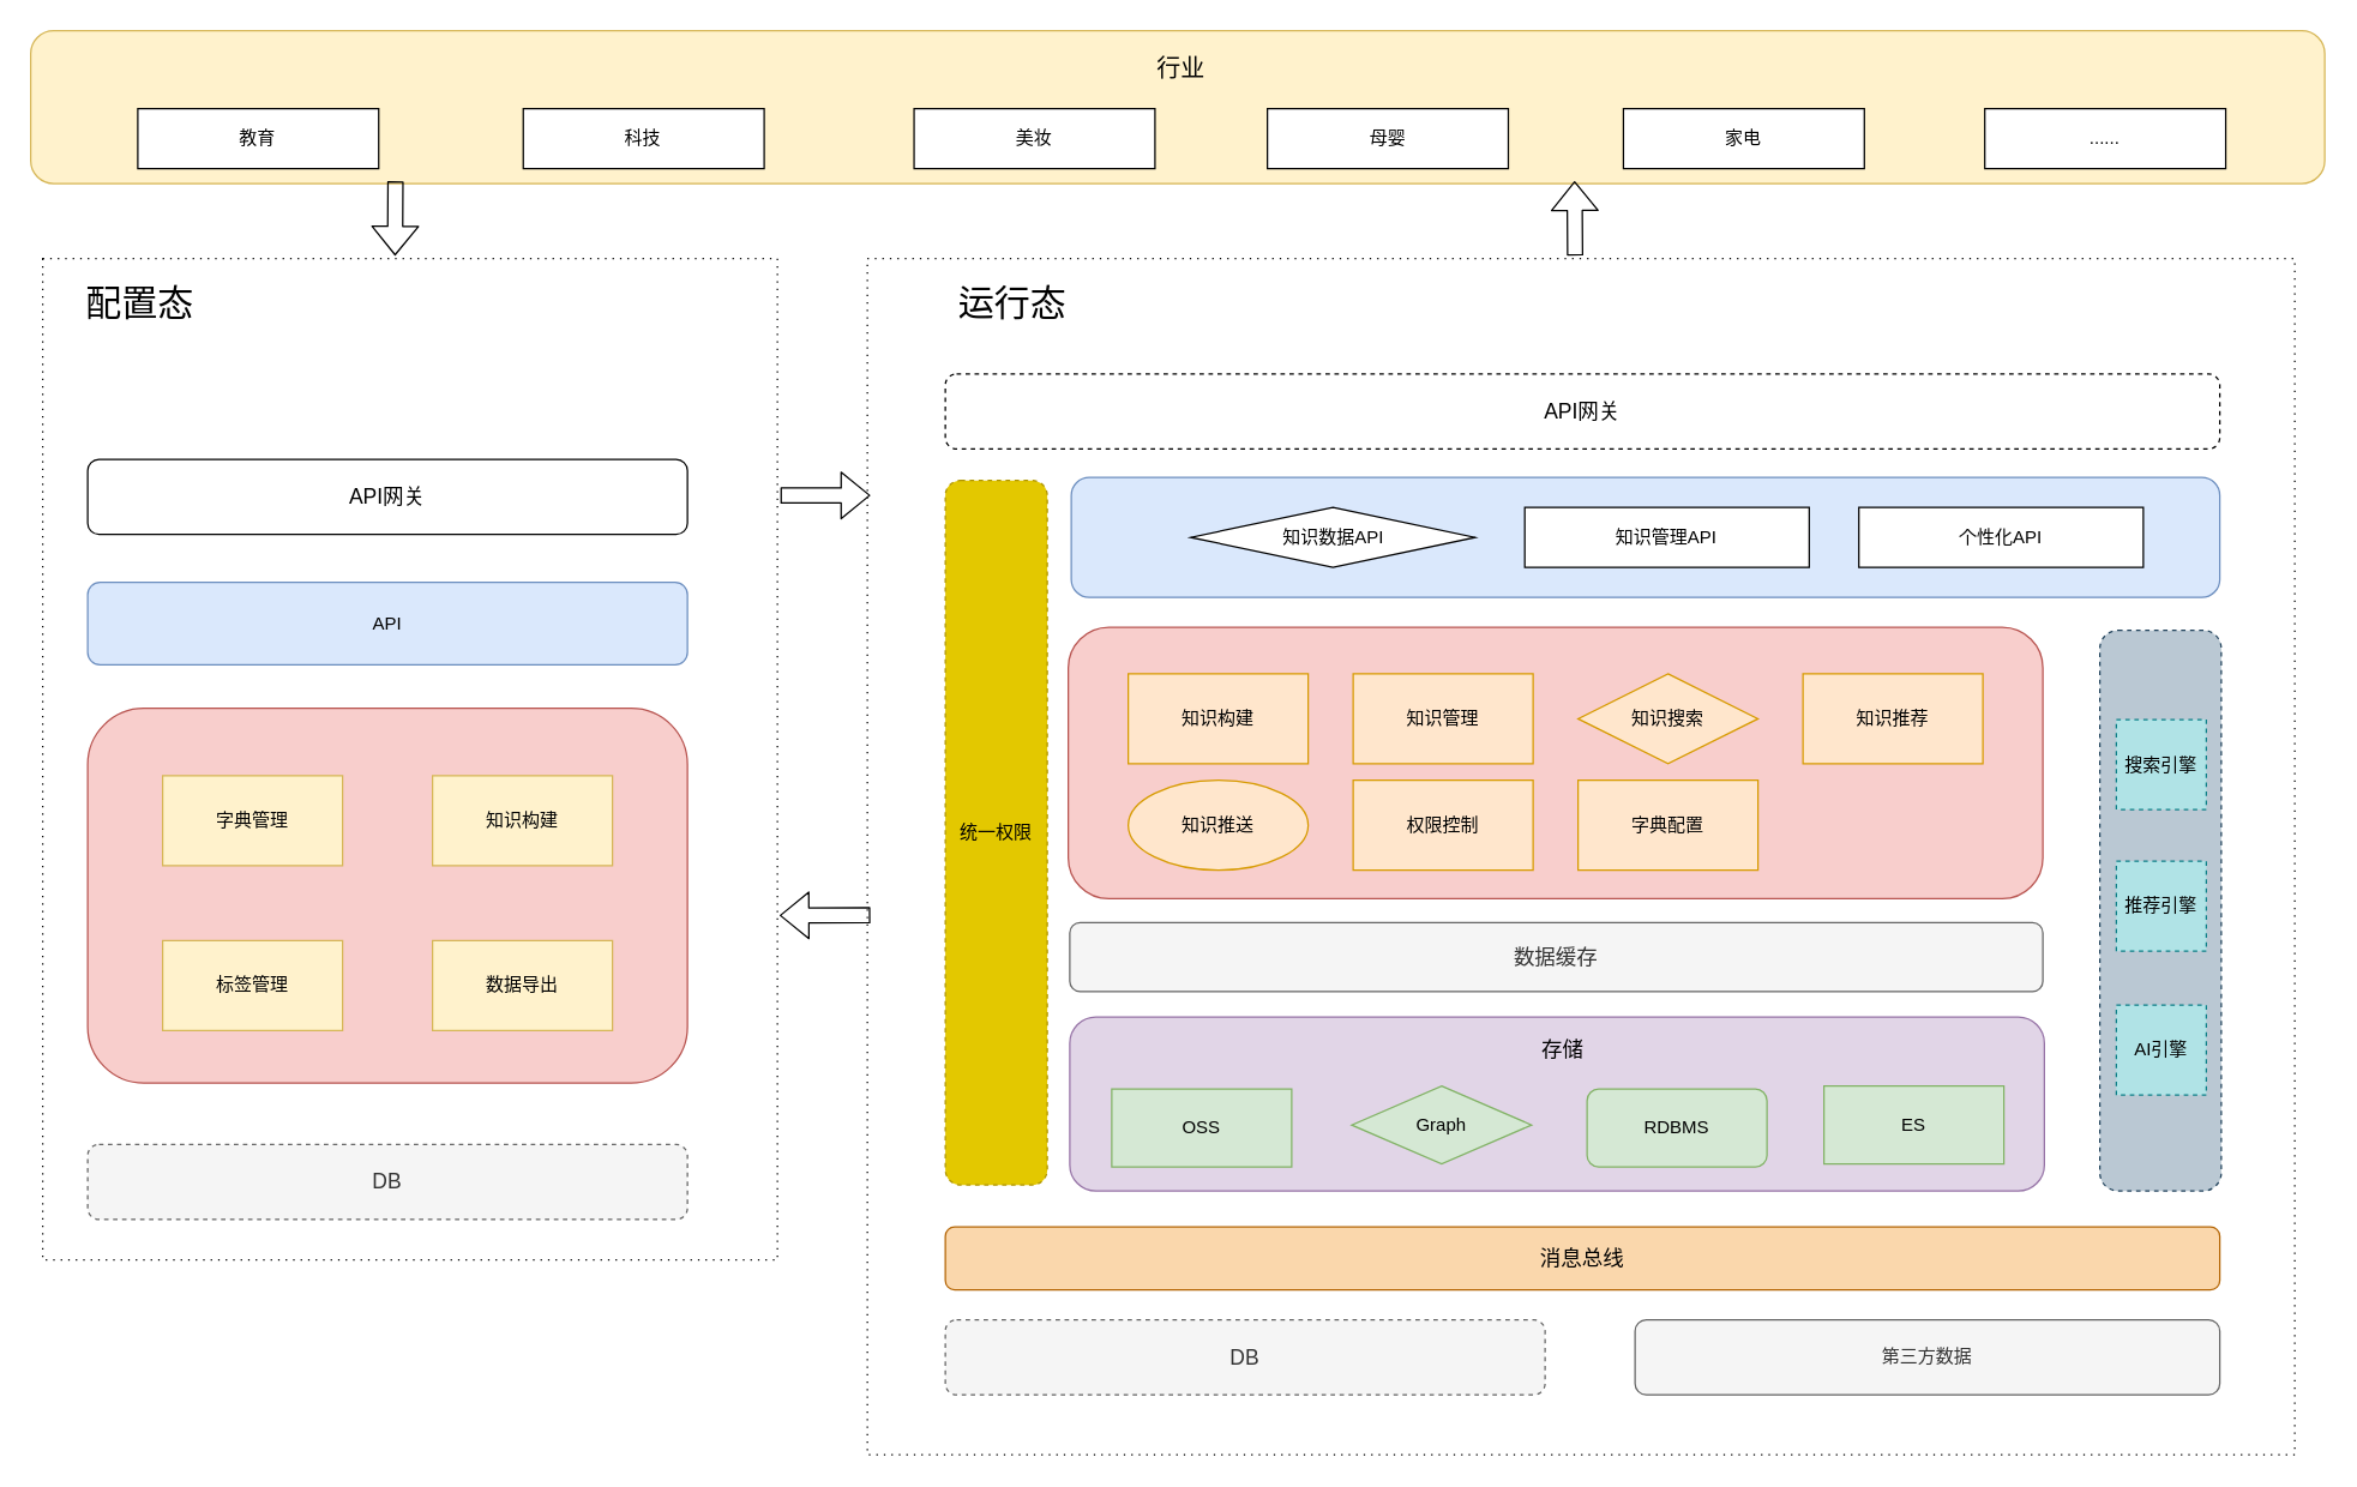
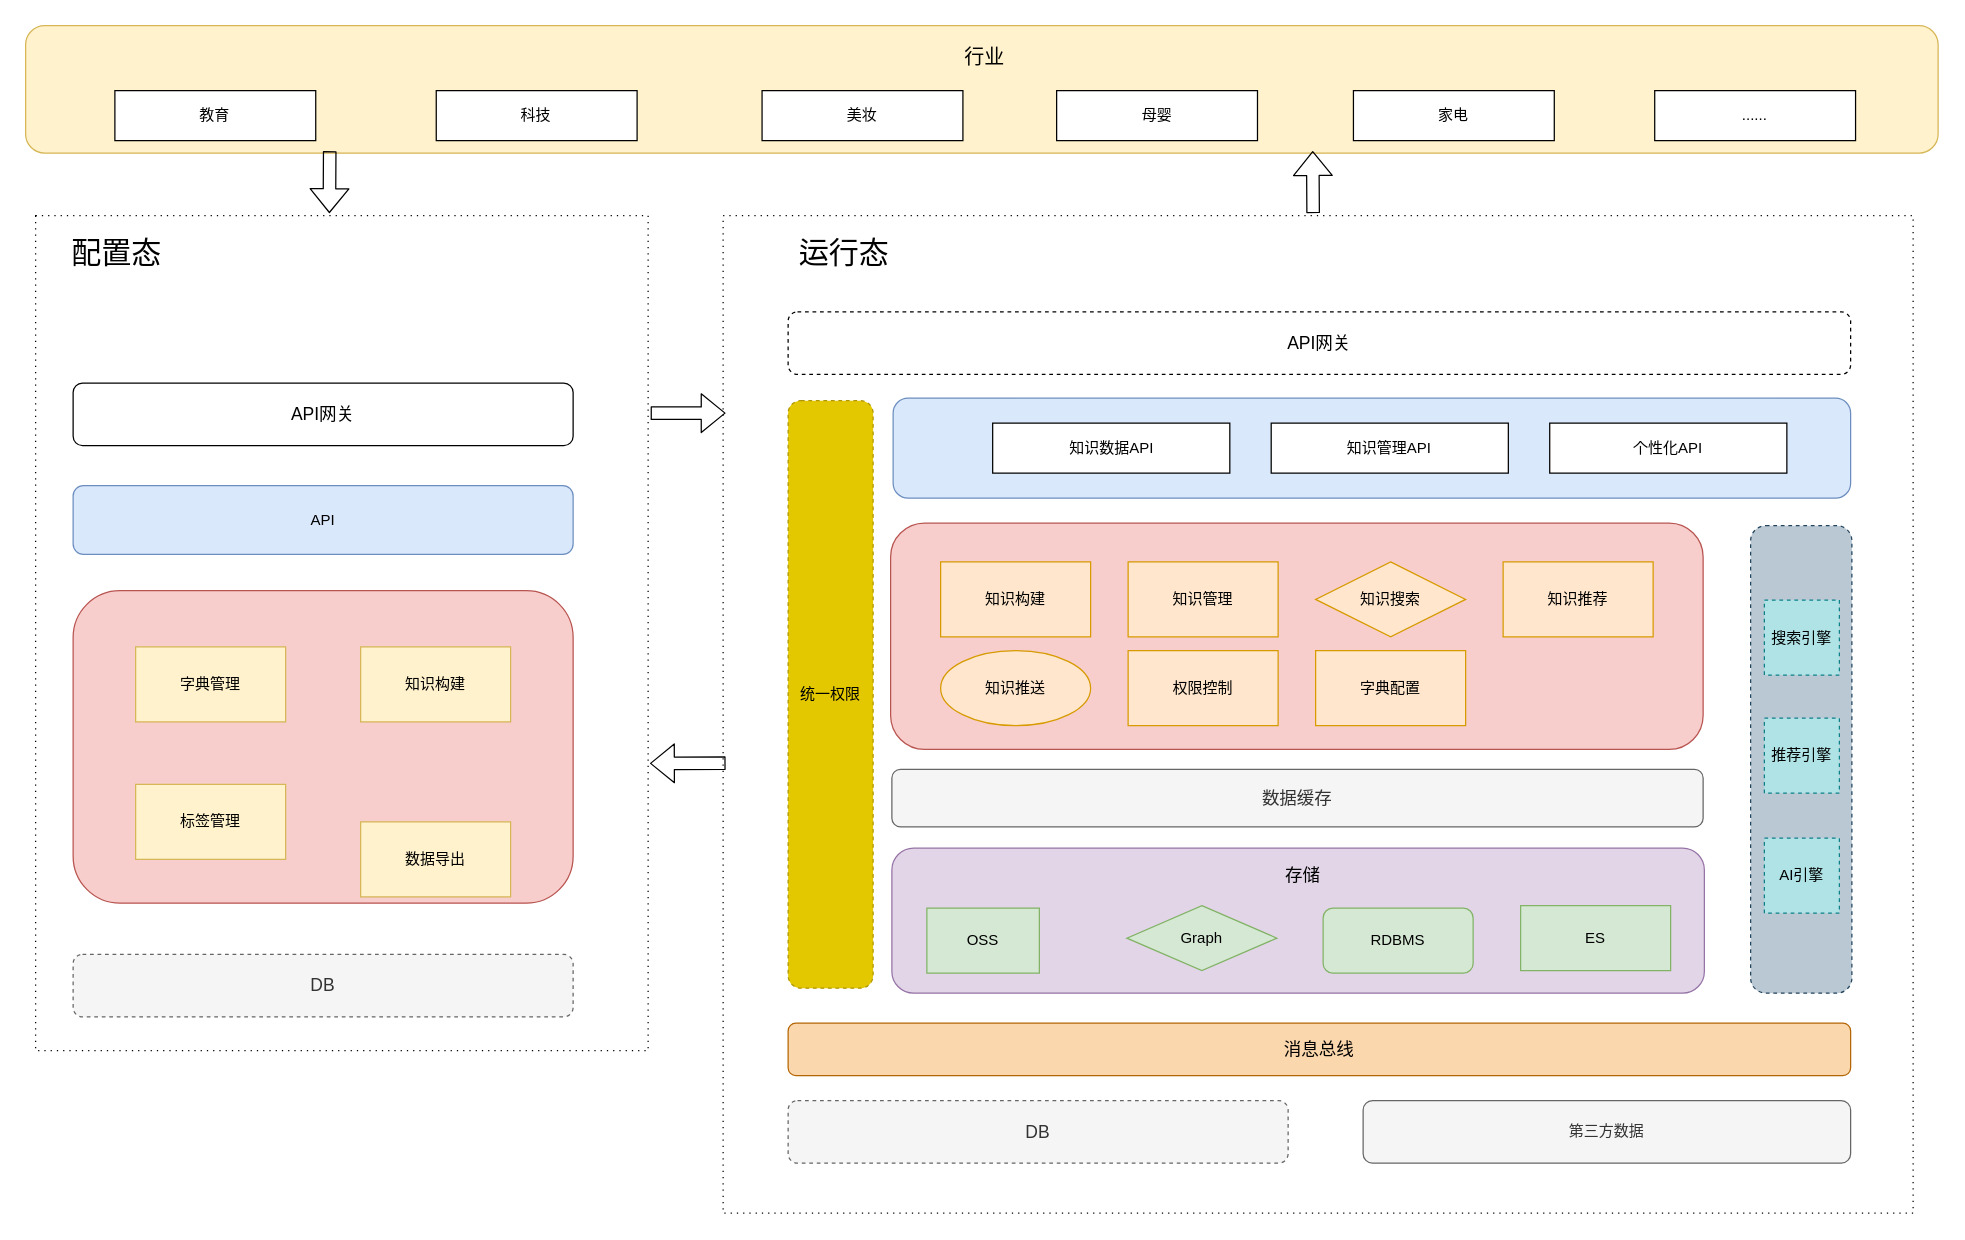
- <mxCell id="49" value="知识数据API" style="rhombus;whiteSpace=wrap;html=1;" parent="47" vertex="1"><mxGeometry x="79.643" y="20" width="189.71" height="40" as="geometry" /></mxCell>
+ <mxCell id="49" value="知识数据API" style="rounded=0;whiteSpace=wrap;html=1;" parent="47" vertex="1"><mxGeometry x="79.643" y="20" width="189.71" height="40" as="geometry" /></mxCell>
- <mxCell id="16" value="数据导出" style="rounded=0;whiteSpace=wrap;html=1;fillColor=#fff2cc;strokeColor=#d6b656;" parent="1" vertex="1"><mxGeometry x="288" y="627" width="120" height="60" as="geometry" /></mxCell>
+ <mxCell id="16" value="数据导出" style="rounded=0;whiteSpace=wrap;html=1;fillColor=#fff2cc;strokeColor=#d6b656;" parent="1" vertex="1"><mxGeometry x="288" y="657" width="120" height="60" as="geometry" /></mxCell>
- <mxCell id="23" value="OSS" style="rounded=0;whiteSpace=wrap;html=1;fillColor=#d5e8d4;strokeColor=#82b366;" parent="1" vertex="1"><mxGeometry x="741" y="726" width="120" height="52" as="geometry" /></mxCell>
+ <mxCell id="23" value="OSS" style="rounded=0;whiteSpace=wrap;html=1;fillColor=#d5e8d4;strokeColor=#82b366;" parent="1" vertex="1"><mxGeometry x="741" y="726" width="90" height="52" as="geometry" /></mxCell>
